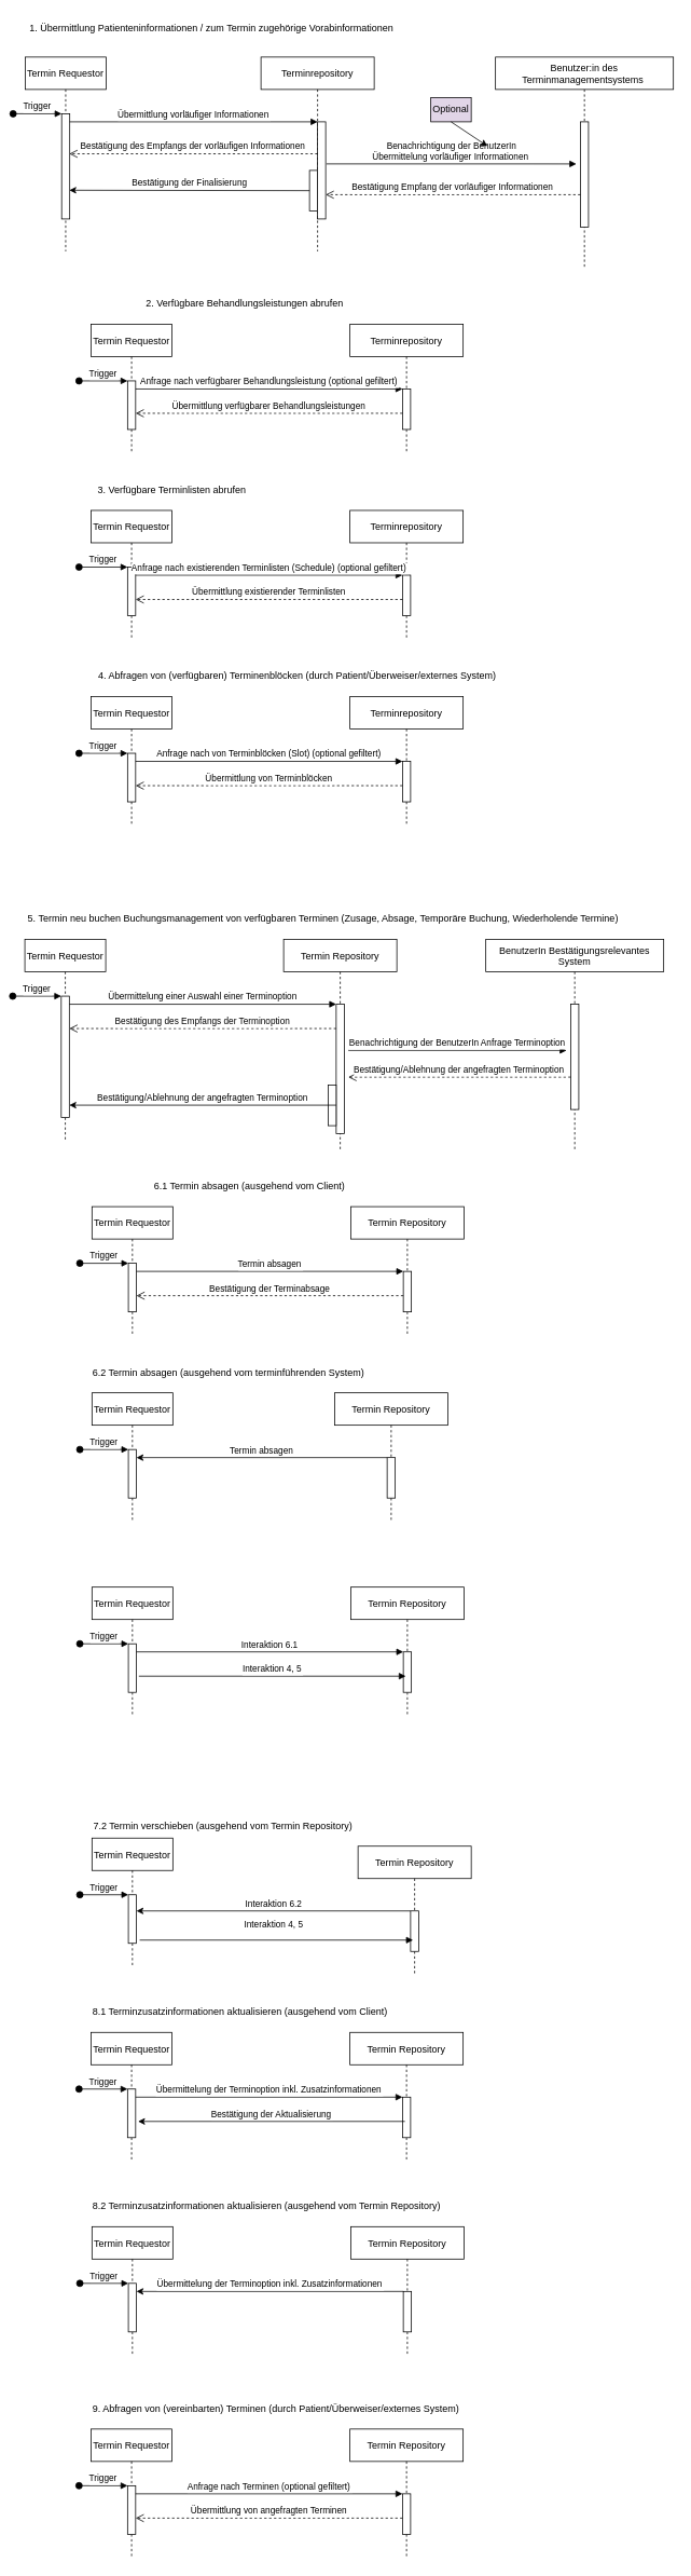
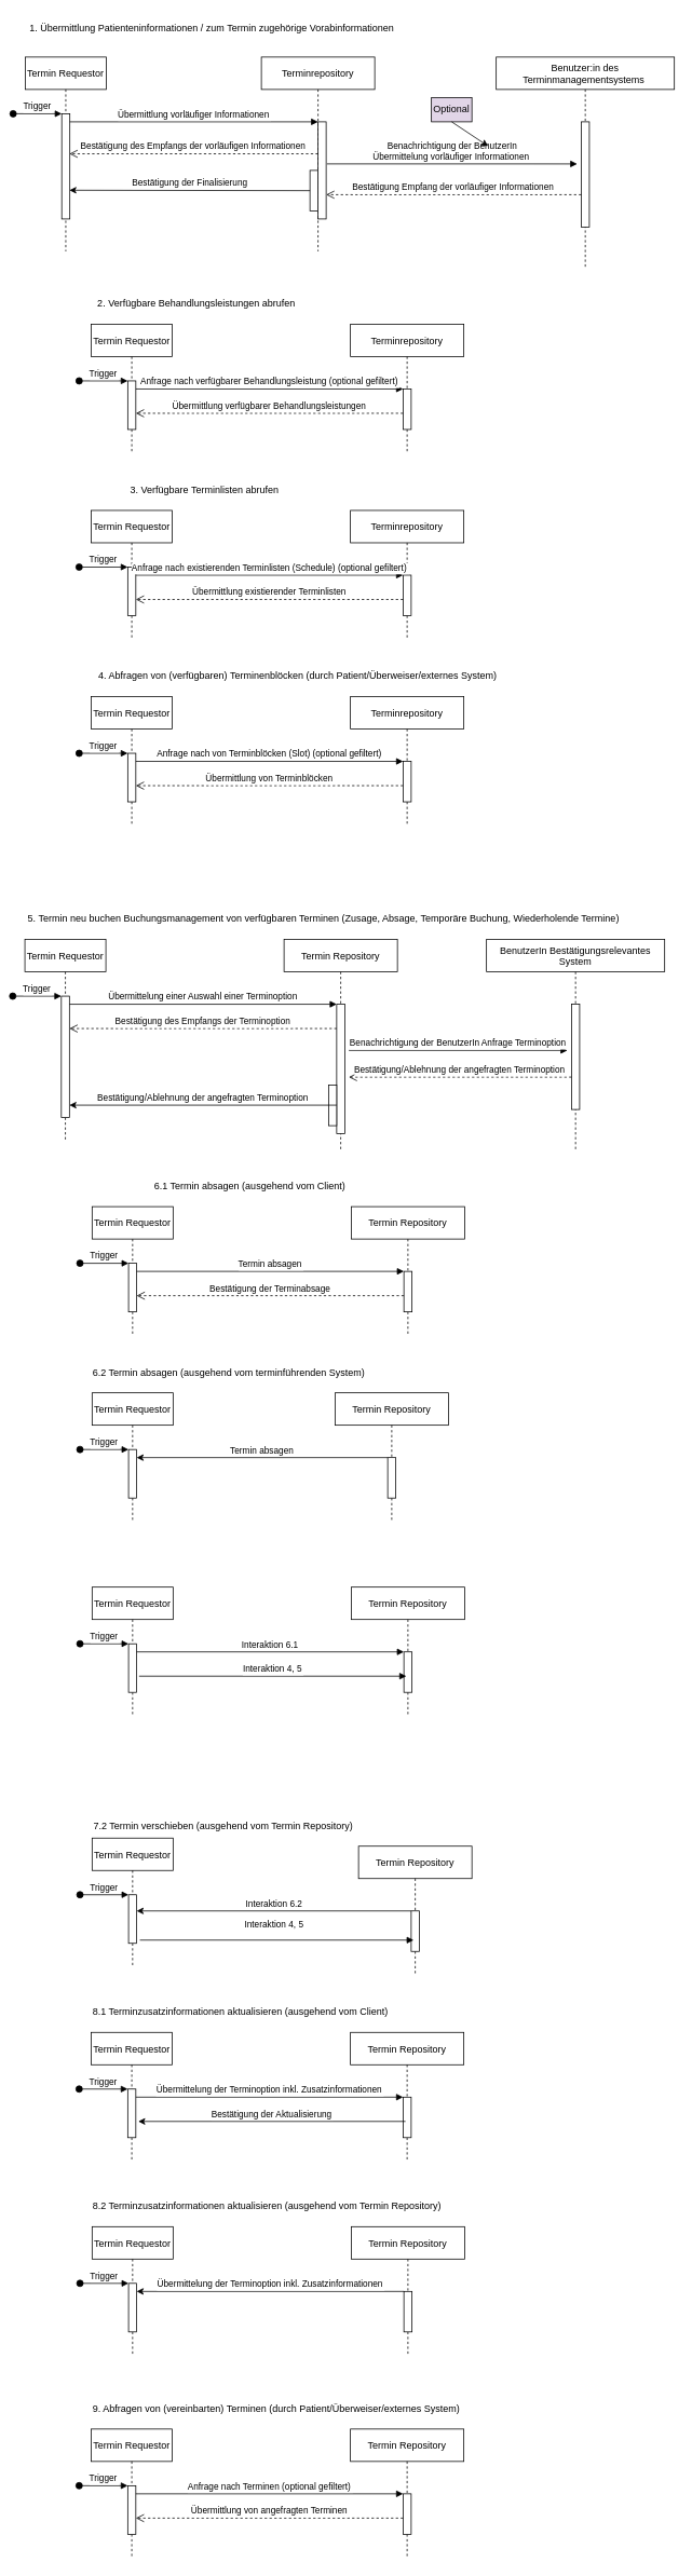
- <mxCell id="13" value="2. Verfügbare Behandlungsleistungen abrufen" style="text;html=1;strokeColor=none;fillColor=none;align=center;verticalAlign=middle;whiteSpace=wrap;rounded=0;" parent="1" vertex="1"><mxGeometry x="172" y="360" width="260" height="30" as="geometry" /></mxCell>
+ <mxCell id="13" value="2. Verfügbare Behandlungsleistungen abrufen" style="text;html=1;strokeColor=none;fillColor=none;align=center;verticalAlign=middle;whiteSpace=wrap;rounded=0;" parent="1" vertex="1"><mxGeometry x="112" y="360" width="260" height="30" as="geometry" /></mxCell>
- <mxCell id="18" value="3. Verfügbare Terminlisten abrufen" style="text;html=1;strokeColor=none;fillColor=none;align=center;verticalAlign=middle;whiteSpace=wrap;rounded=0;" parent="1" vertex="1"><mxGeometry x="82" y="590" width="260" height="30" as="geometry" /></mxCell>
+ <mxCell id="18" value="3. Verfügbare Terminlisten abrufen" style="text;html=1;strokeColor=none;fillColor=none;align=center;verticalAlign=middle;whiteSpace=wrap;rounded=0;" parent="1" vertex="1"><mxGeometry x="122" y="590" width="260" height="30" as="geometry" /></mxCell>
